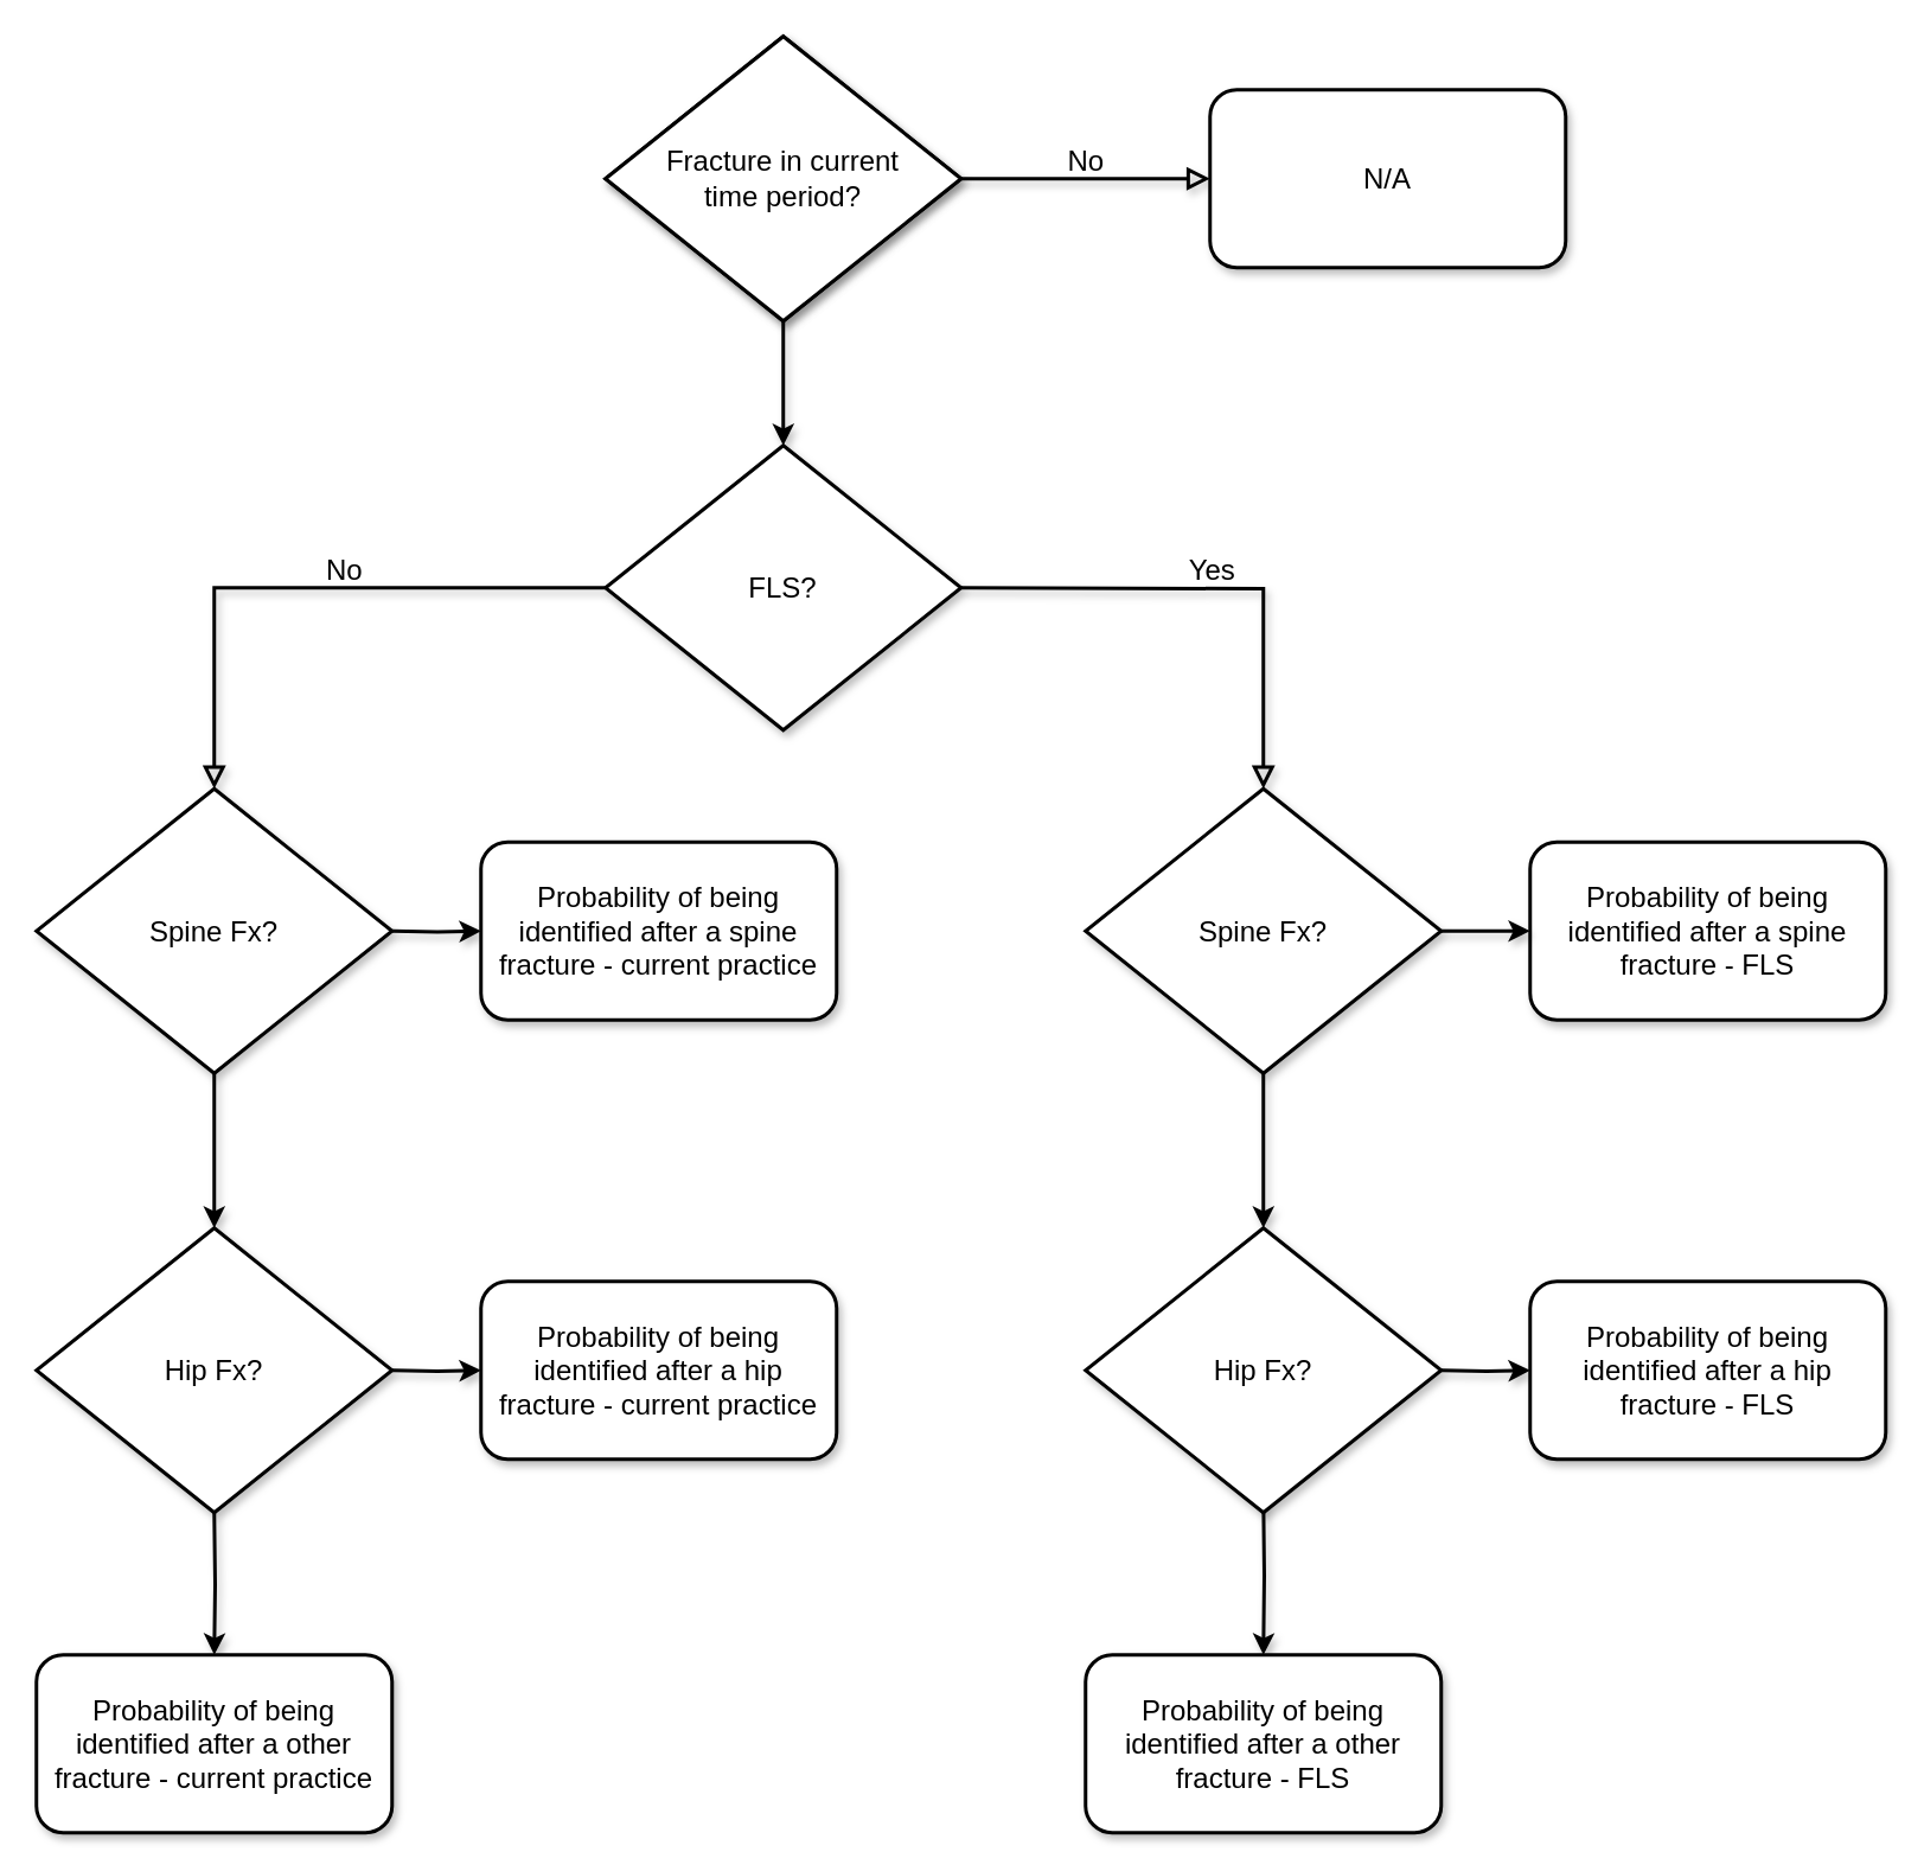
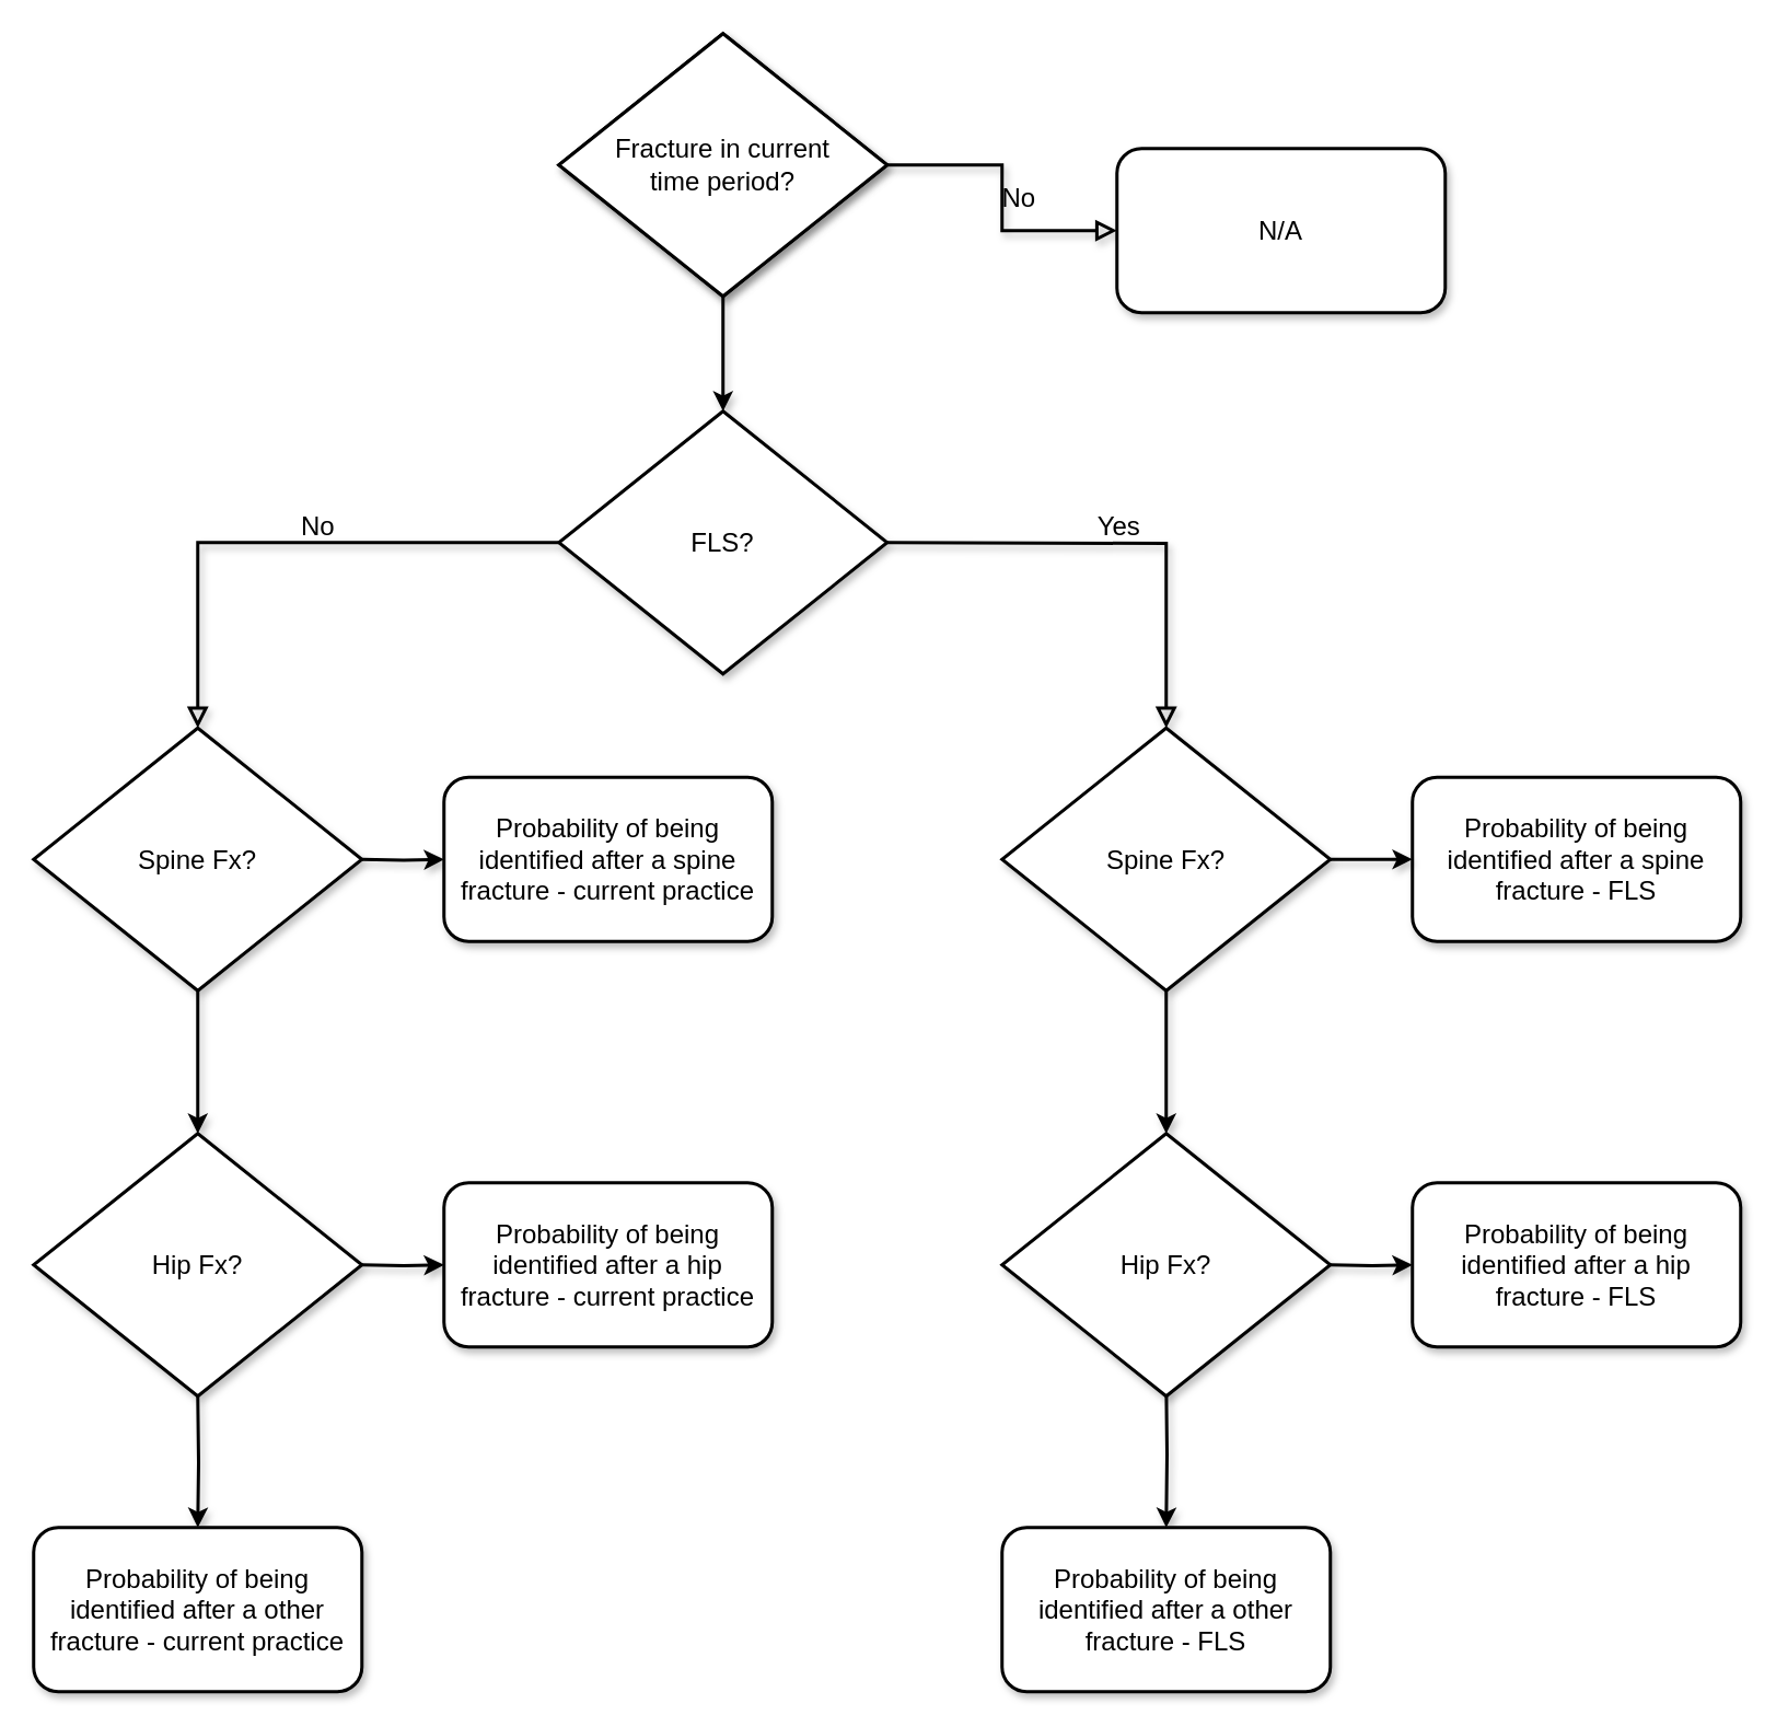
- <mxCell id="10" value="N/A" style="rounded=1;whiteSpace=wrap;html=1;fontSize=16;glass=0;strokeWidth=2;shadow=1;" vertex="1" parent="1"><mxGeometry x="680" y="50" width="200" height="100" as="geometry" /></mxCell>
+ <mxCell id="10" value="N/A" style="rounded=1;whiteSpace=wrap;html=1;fontSize=16;glass=0;strokeWidth=2;shadow=1;" vertex="1" parent="1"><mxGeometry x="680" y="90" width="200" height="100" as="geometry" /></mxCell>
